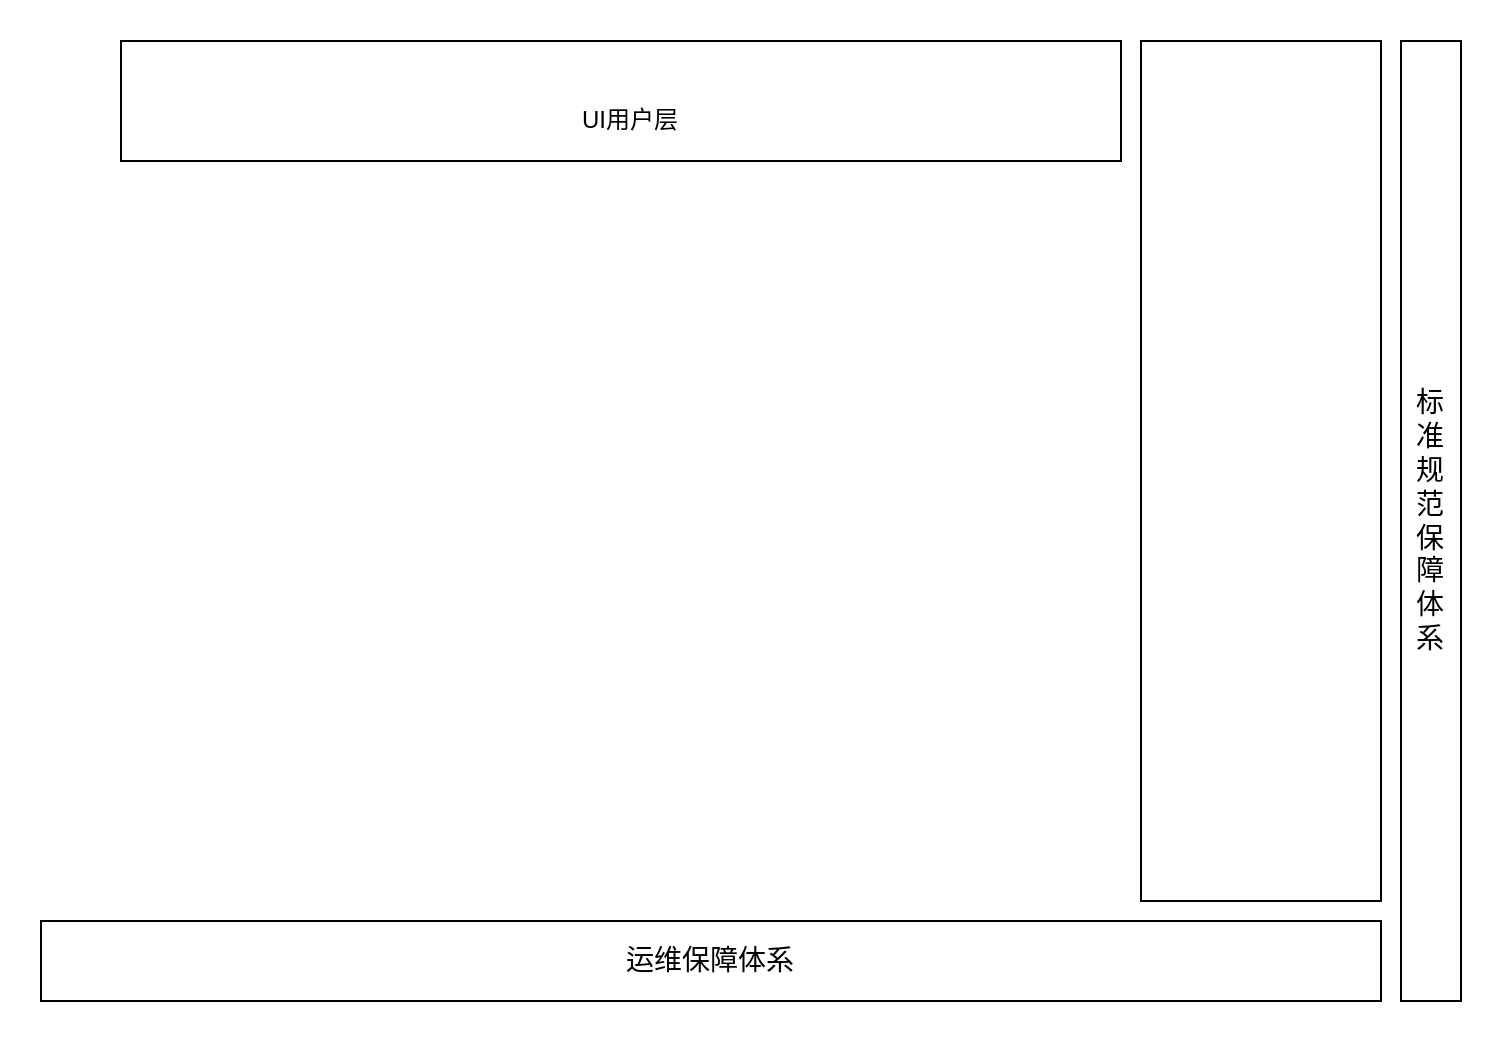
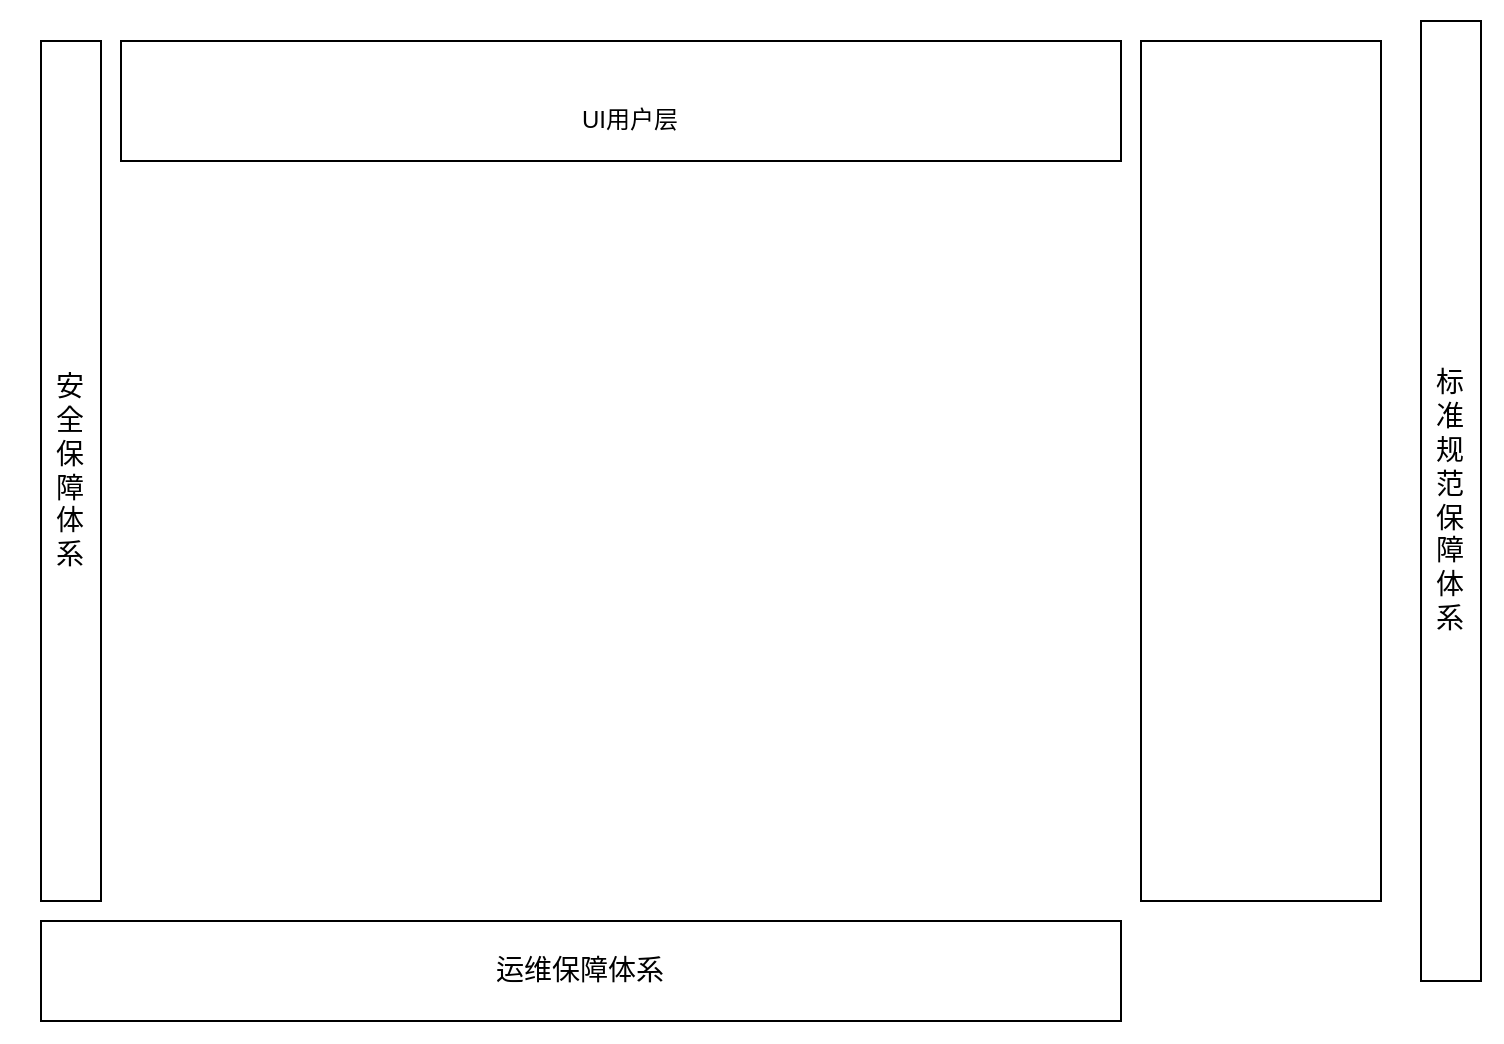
+ <mxCell id="2" value="&lt;font style=&quot;font-size: 14px&quot;&gt;安&lt;br&gt;全&lt;br&gt;保&lt;br&gt;障&lt;br&gt;体&lt;br&gt;系&lt;/font&gt;" style="rounded=0;whiteSpace=wrap;html=1;" vertex="1" parent="1"><mxGeometry x="20" y="20" width="30" height="430" as="geometry" /></mxCell>
- <mxCell id="6" value="&lt;font style=&quot;font-size: 14px&quot;&gt;标&lt;br&gt;准&lt;br&gt;规&lt;br&gt;范&lt;br&gt;保&lt;br&gt;障&lt;br&gt;体&lt;br&gt;系&lt;/font&gt;" style="rounded=0;whiteSpace=wrap;html=1;" vertex="1" parent="1"><mxGeometry x="700" y="20" width="30" height="480" as="geometry" /></mxCell>
+ <mxCell id="6" value="&lt;font style=&quot;font-size: 14px&quot;&gt;标&lt;br&gt;准&lt;br&gt;规&lt;br&gt;范&lt;br&gt;保&lt;br&gt;障&lt;br&gt;体&lt;br&gt;系&lt;/font&gt;" style="rounded=0;whiteSpace=wrap;html=1;" vertex="1" parent="1"><mxGeometry x="710" y="10" width="30" height="480" as="geometry" /></mxCell>
- <mxCell id="5" value="&lt;font style=&quot;font-size: 14px&quot;&gt;运维保障体系&lt;/font&gt;" style="rounded=0;whiteSpace=wrap;html=1;" vertex="1" parent="1"><mxGeometry x="20" y="460" width="670" height="40" as="geometry" /></mxCell>
+ <mxCell id="5" value="&lt;font style=&quot;font-size: 14px&quot;&gt;运维保障体系&lt;/font&gt;" style="rounded=0;whiteSpace=wrap;html=1;" vertex="1" parent="1"><mxGeometry x="20" y="460" width="540" height="50" as="geometry" /></mxCell>
